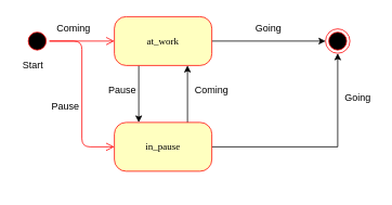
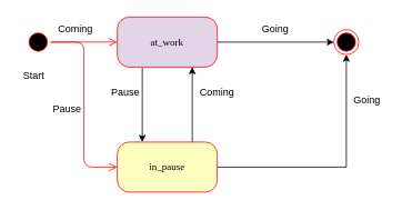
- <mxCell id="5" value="at_work" style="rounded=1;whiteSpace=wrap;html=1;arcSize=24;fillColor=#ffffc0;strokeColor=#ff0000;shadow=0;comic=0;labelBackgroundColor=none;fontFamily=Verdana;fontSize=12;fontColor=#000000;align=center;" parent="1" vertex="1"><mxGeometry x="140" y="20" width="120" height="60" as="geometry" /></mxCell>
+ <mxCell id="5" value="at_work" style="rounded=1;whiteSpace=wrap;html=1;arcSize=24;fillColor=#e1d5e7;strokeColor=#ff0000;shadow=0;comic=0;labelBackgroundColor=none;fontFamily=Verdana;fontSize=12;fontColor=#000000;align=center;" parent="1" vertex="1"><mxGeometry x="140" y="20" width="120" height="60" as="geometry" /></mxCell>
- <mxCell id="10" value="Start" style="text;html=1;strokeColor=none;fillColor=none;align=center;verticalAlign=middle;whiteSpace=wrap;rounded=0;" vertex="1" parent="1"><mxGeometry x="20" y="70" width="40" height="20" as="geometry" /></mxCell>
+ <mxCell id="10" value="Start" style="text;html=1;strokeColor=none;fillColor=none;align=center;verticalAlign=middle;whiteSpace=wrap;rounded=0;" vertex="1" parent="1"><mxGeometry x="20" y="80" width="40" height="20" as="geometry" /></mxCell>
- <mxCell id="8" value="in_pause" style="rounded=1;whiteSpace=wrap;html=1;arcSize=24;fillColor=#ffffc0;strokeColor=#ff0000;shadow=0;comic=0;labelBackgroundColor=none;fontFamily=Verdana;fontSize=12;fontColor=#000000;align=center;" parent="1" vertex="1"><mxGeometry x="140" y="150" width="120" height="60" as="geometry" /></mxCell>
+ <mxCell id="8" value="in_pause" style="rounded=1;whiteSpace=wrap;html=1;arcSize=24;fillColor=#ffffc0;strokeColor=#ff0000;shadow=0;comic=0;labelBackgroundColor=none;fontFamily=Verdana;fontSize=12;fontColor=#000000;align=center;" parent="1" vertex="1"><mxGeometry x="140" y="170" width="120" height="60" as="geometry" /></mxCell>
